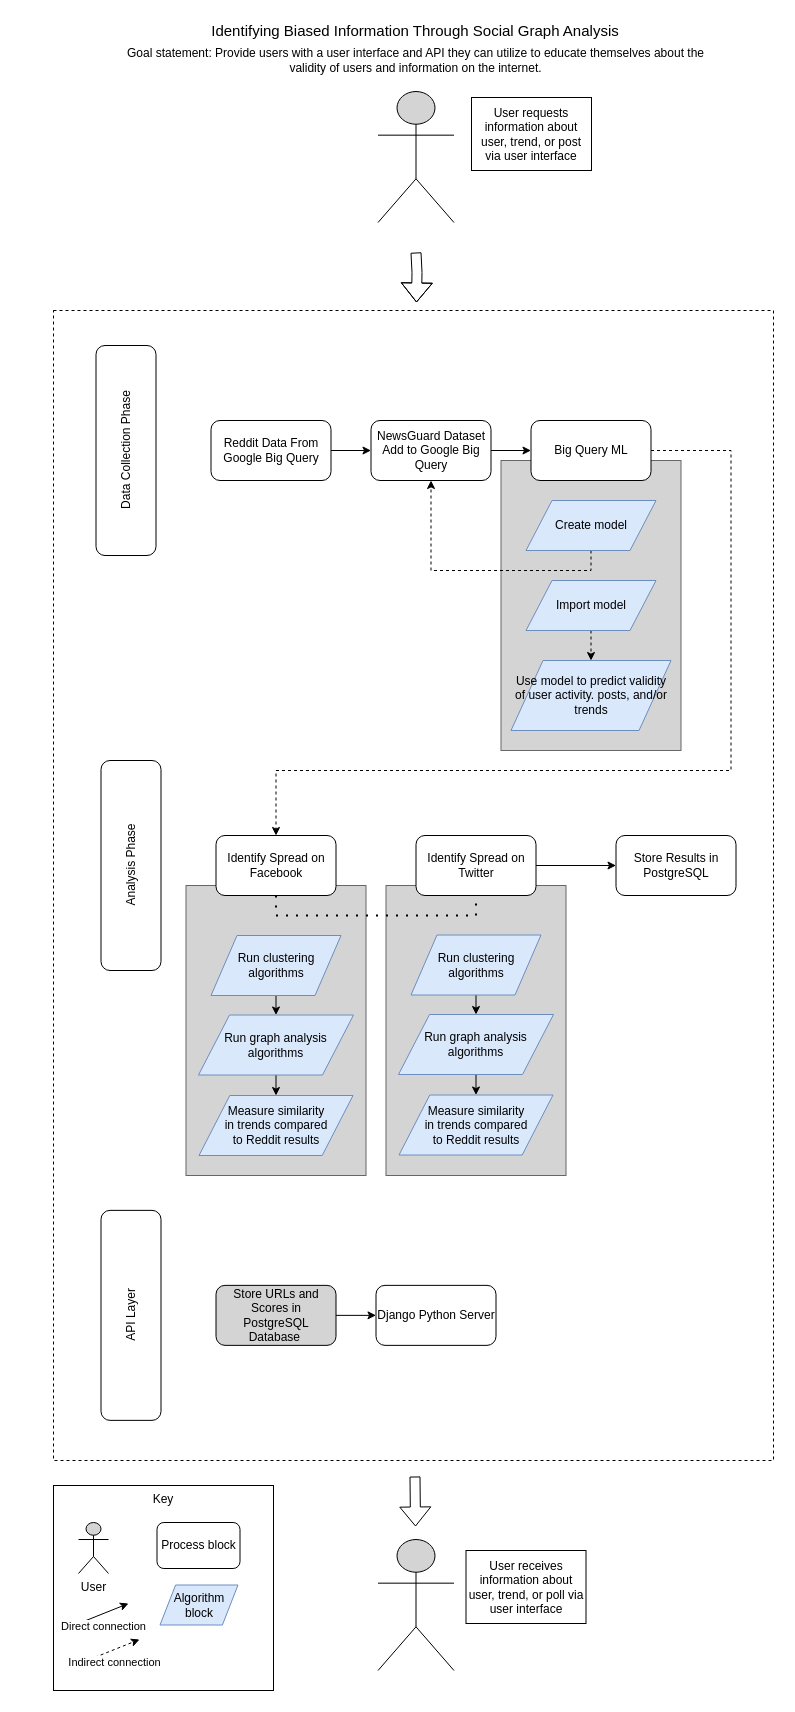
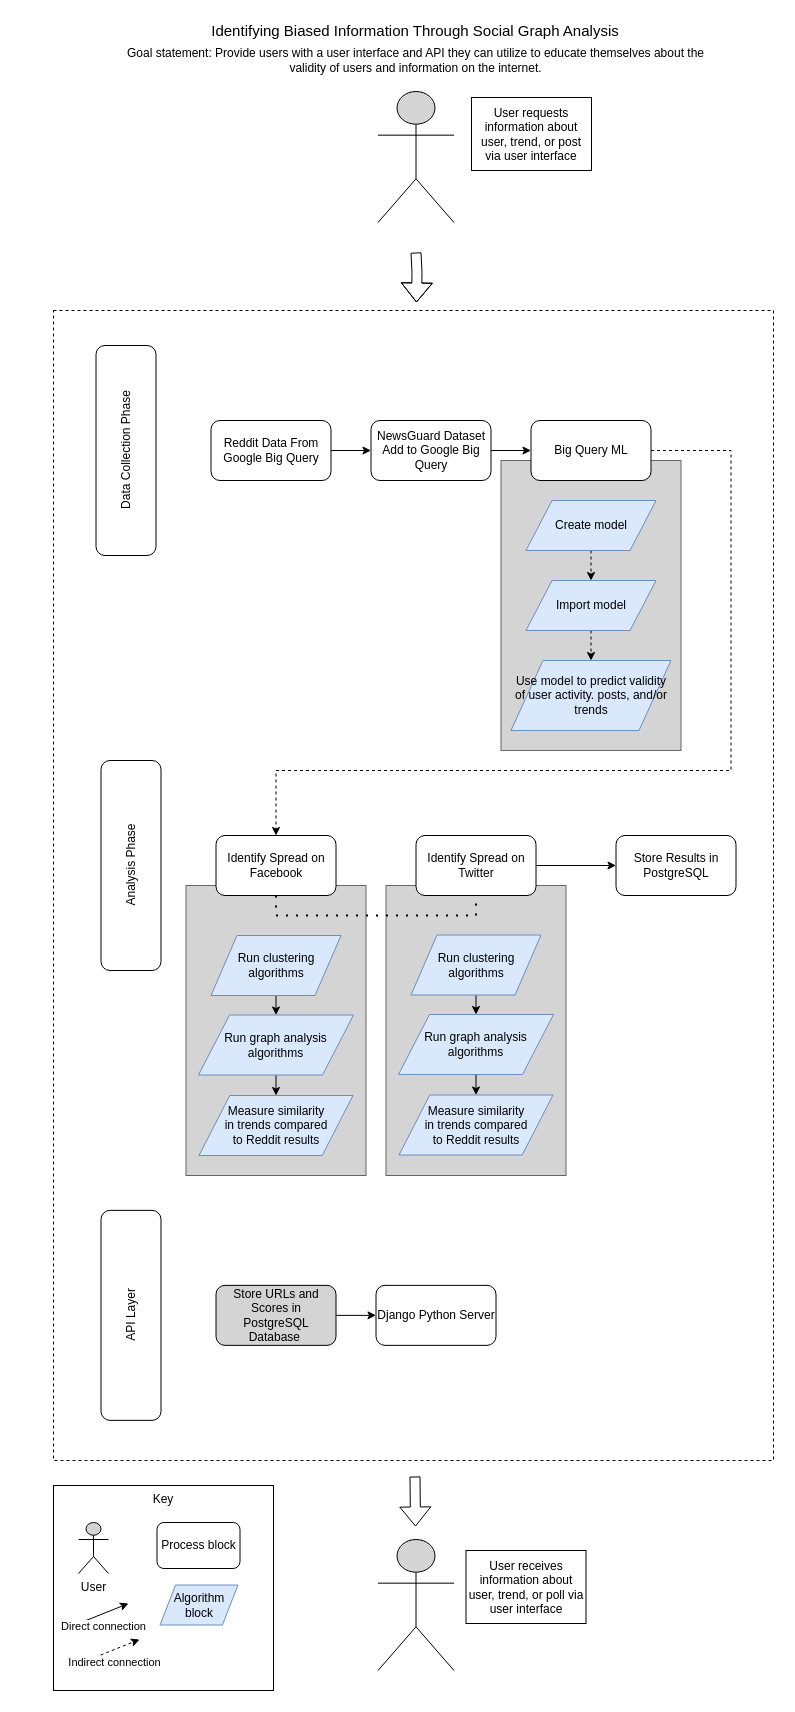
- <mxCell id="33" style="edgeStyle=orthogonalEdgeStyle;rounded=0;orthogonalLoop=1;jettySize=auto;html=1;exitX=0.5;exitY=1;exitDx=0;exitDy=0;dashed=1;endArrow=classic;endFill=1;" edge="1" parent="1" source="34" target="9"><mxGeometry relative="1" as="geometry" /></mxCell>
+ <mxCell id="33" style="edgeStyle=orthogonalEdgeStyle;rounded=0;orthogonalLoop=1;jettySize=auto;html=1;exitX=0.5;exitY=1;exitDx=0;exitDy=0;entryX=0.5;entryY=0;entryDx=0;entryDy=0;dashed=1;endArrow=classic;endFill=1;" edge="1" parent="1" source="34" target="36"><mxGeometry relative="1" as="geometry" /></mxCell>
